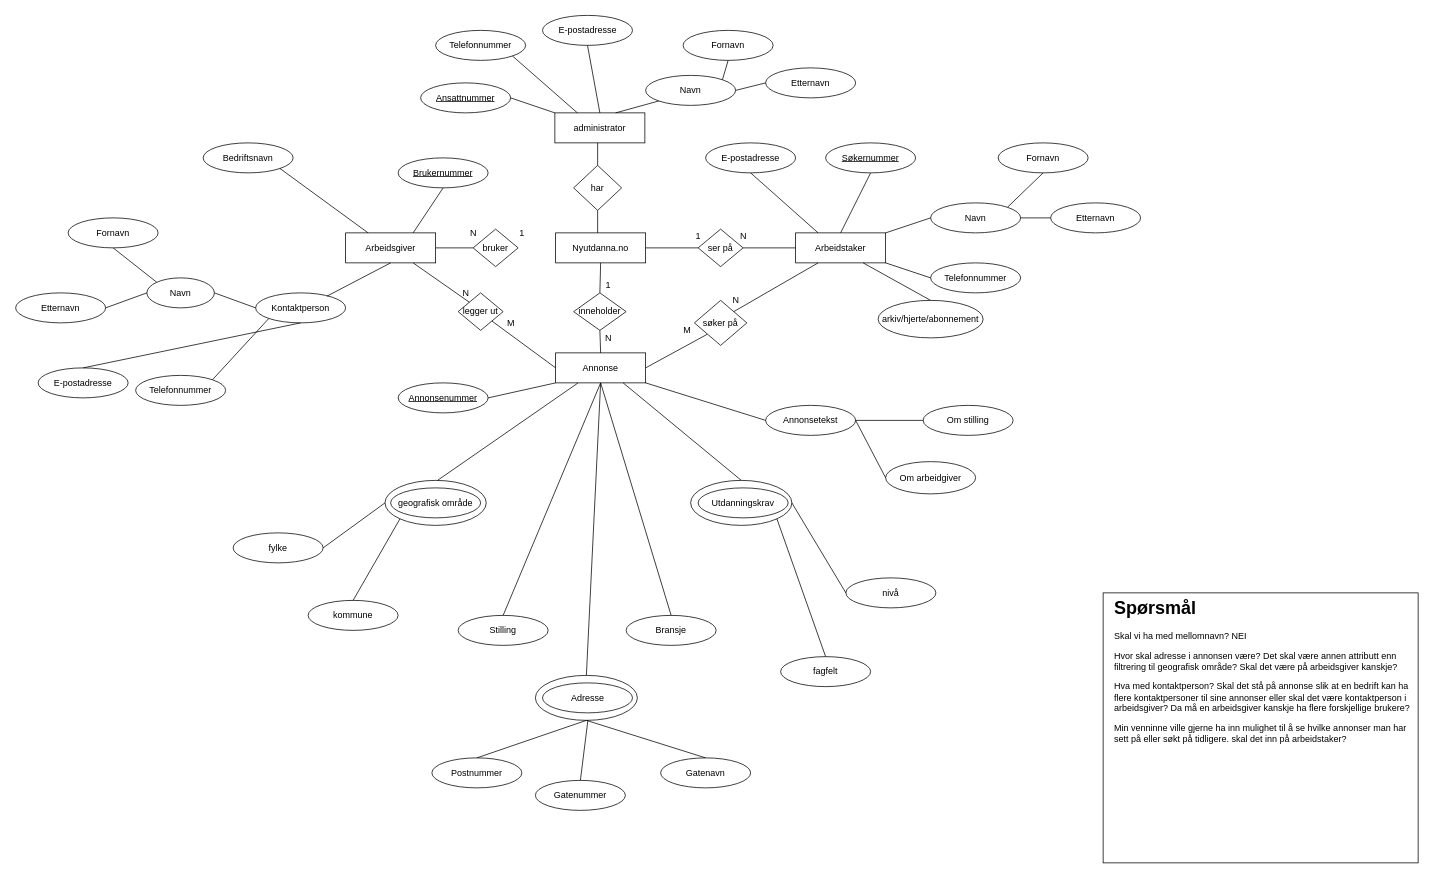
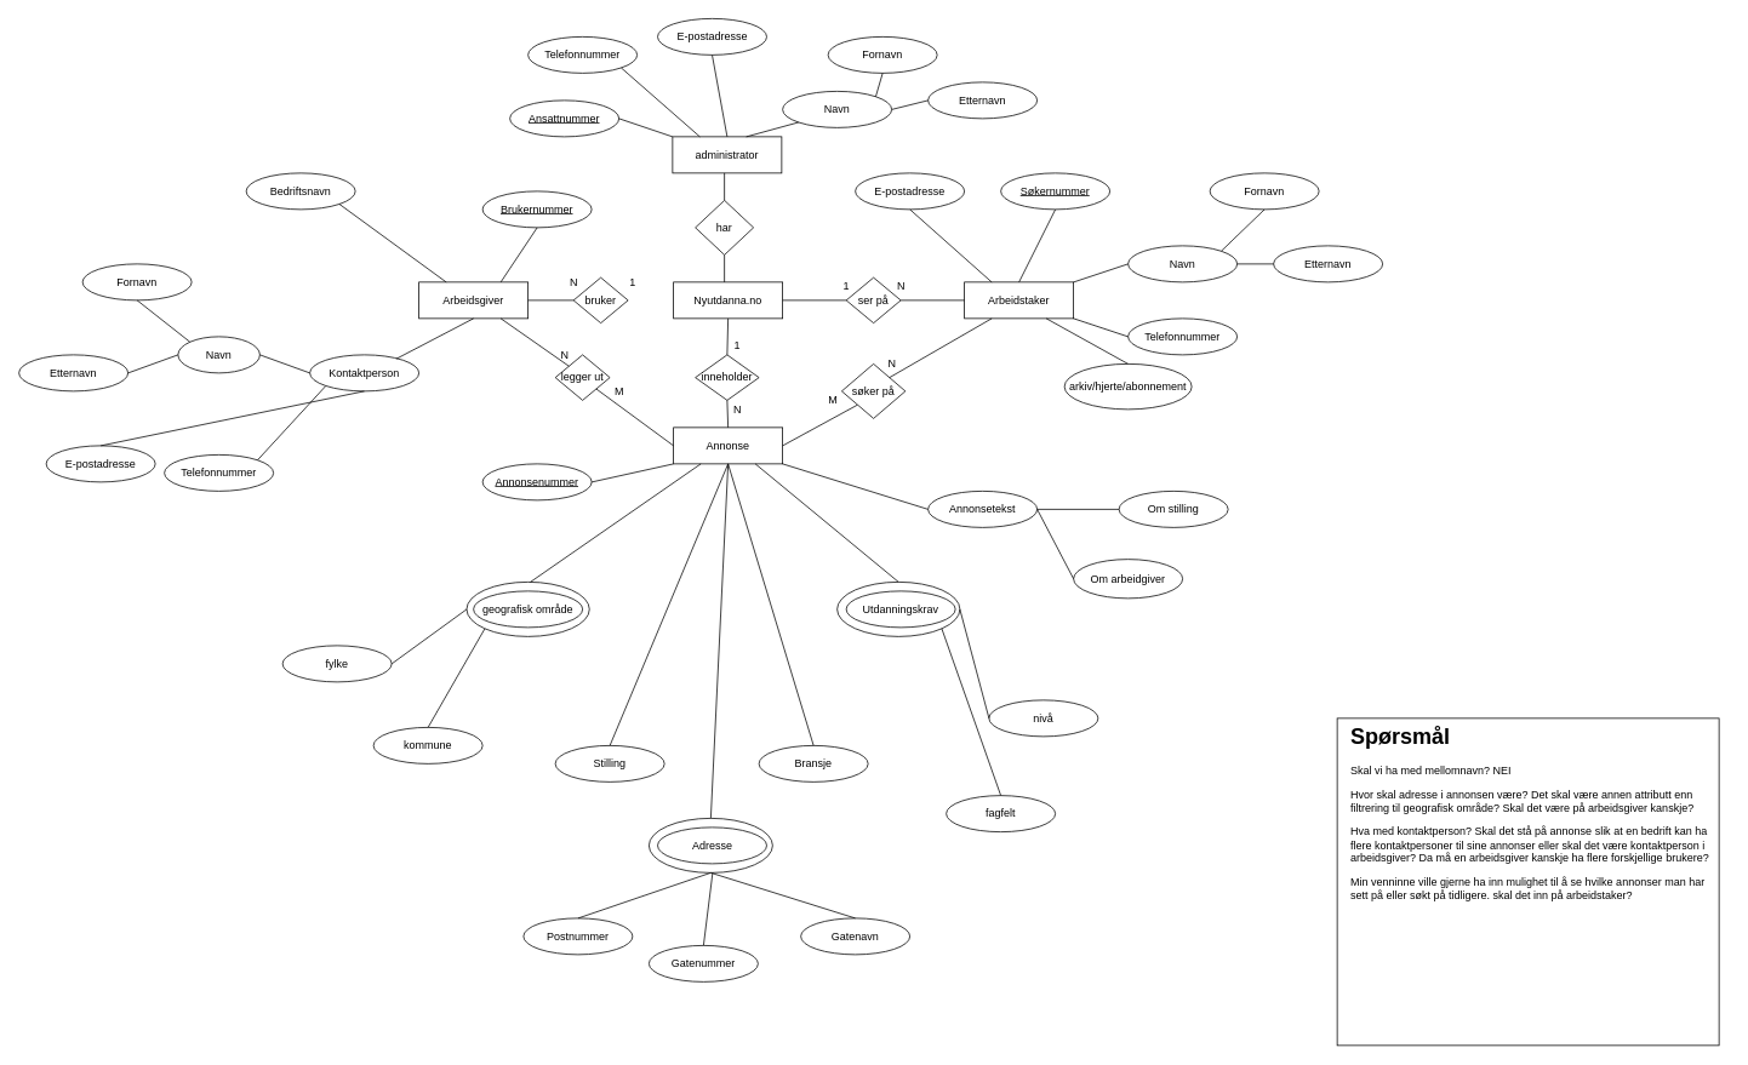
- <mxCell id="33" value="nivå" style="ellipse;whiteSpace=wrap;html=1;" parent="1" vertex="1"><mxGeometry x="1127" y="770" width="120" height="40" as="geometry" /></mxCell>
+ <mxCell id="33" value="nivå" style="ellipse;whiteSpace=wrap;html=1;" parent="1" vertex="1"><mxGeometry x="1087" y="770" width="120" height="40" as="geometry" /></mxCell>
